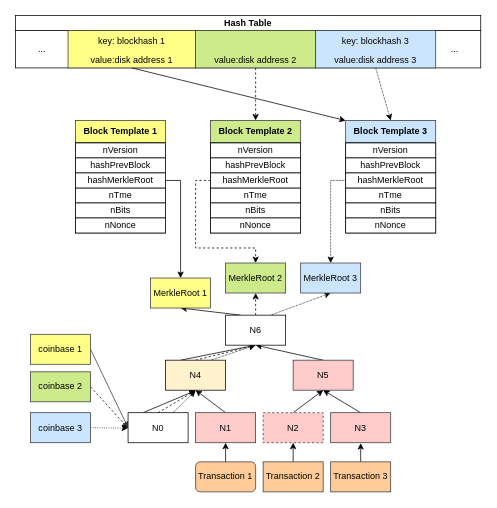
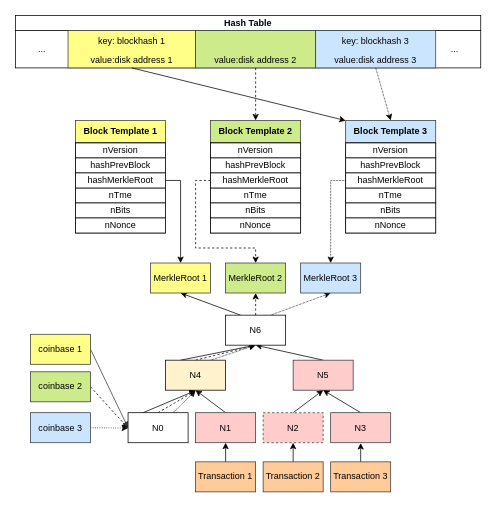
- <mxCell id="29" value="MerkleRoot 1" style="whiteSpace=wrap;html=1;fillColor=#ffff88;strokeColor=#36393d;" vertex="1" parent="1"><mxGeometry x="200" y="370" width="80" height="40" as="geometry" /></mxCell>
+ <mxCell id="29" value="MerkleRoot 1" style="whiteSpace=wrap;html=1;fillColor=#ffff88;strokeColor=#36393d;" vertex="1" parent="1"><mxGeometry x="200" y="350" width="80" height="40" as="geometry" /></mxCell>
- <mxCell id="37" value="Transaction 1" style="whiteSpace=wrap;html=1;fillColor=#ffcc99;strokeColor=#36393d;rounded=1;" vertex="1" parent="1"><mxGeometry x="260" y="615" width="80" height="40" as="geometry" /></mxCell>
+ <mxCell id="37" value="Transaction 1" style="whiteSpace=wrap;html=1;fillColor=#ffcc99;strokeColor=#36393d;" vertex="1" parent="1"><mxGeometry x="260" y="615" width="80" height="40" as="geometry" /></mxCell>
